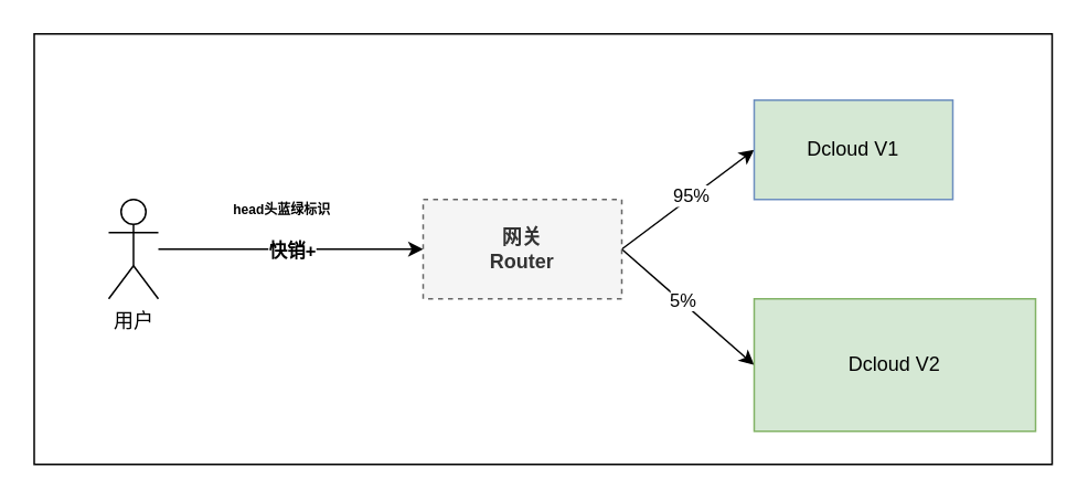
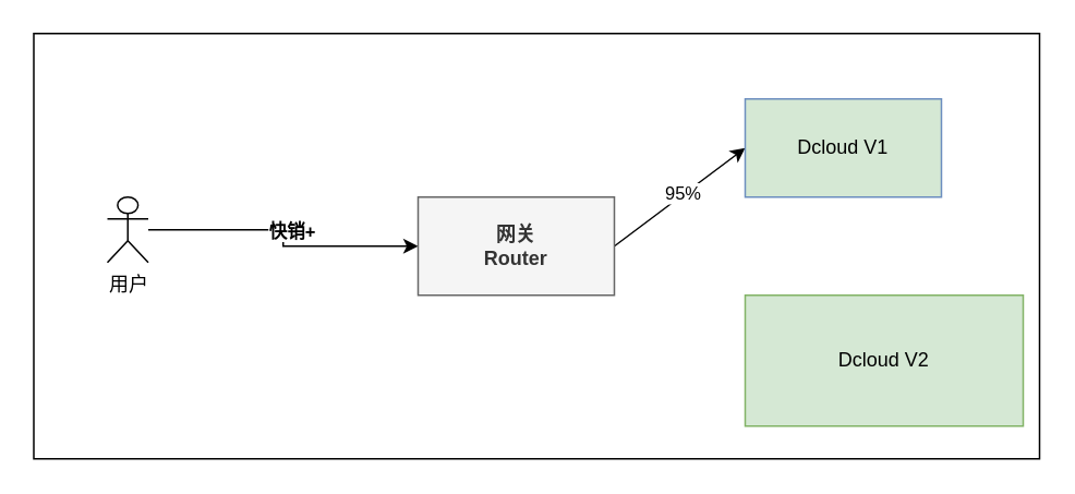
- <mxCell id="13" value="&lt;font style=&quot;font-size: 8px;&quot;&gt;head头蓝绿标识&lt;/font&gt;" style="text;html=1;align=center;verticalAlign=middle;whiteSpace=wrap;rounded=0;fontStyle=1" vertex="1" parent="1"><mxGeometry x="135" y="110" width="70" height="30" as="geometry" /></mxCell>
- <mxCell id="5" value="用户" style="shape=umlActor;verticalLabelPosition=bottom;verticalAlign=top;html=1;outlineConnect=0;" vertex="1" parent="1"><mxGeometry x="65" y="120" width="30" height="60" as="geometry" /></mxCell>
+ <mxCell id="5" value="用户" style="shape=umlActor;verticalLabelPosition=bottom;verticalAlign=top;html=1;outlineConnect=0;" vertex="1" parent="1"><mxGeometry x="65" y="120" width="25" height="40" as="geometry" /></mxCell>
- <mxCell id="10" value="网关&lt;br&gt;Router" style="whiteSpace=wrap;html=1;verticalAlign=middle;fontStyle=1;fillColor=#f5f5f5;fontColor=#333333;strokeColor=#666666;dashed=1;" vertex="1" parent="1"><mxGeometry x="255" y="120" width="120" height="60" as="geometry" /></mxCell>
+ <mxCell id="10" value="网关&lt;br&gt;Router" style="whiteSpace=wrap;html=1;verticalAlign=middle;fontStyle=1;fillColor=#f5f5f5;fontColor=#333333;strokeColor=#666666;" vertex="1" parent="1"><mxGeometry x="255" y="120" width="120" height="60" as="geometry" /></mxCell>
- <mxCell id="8" style="rounded=0;orthogonalLoop=1;jettySize=auto;html=1;exitX=1;exitY=0.5;exitDx=0;exitDy=0;entryX=0;entryY=0.5;entryDx=0;entryDy=0;" edge="1" parent="1" source="10" target="12"><mxGeometry relative="1" as="geometry" /></mxCell>
- <mxCell id="9" value="5%" style="edgeLabel;html=1;align=center;verticalAlign=middle;resizable=0;points=[];" vertex="1" connectable="0" parent="8"><mxGeometry x="-0.111" y="1" relative="1" as="geometry"><mxPoint as="offset" /></mxGeometry></mxCell>
